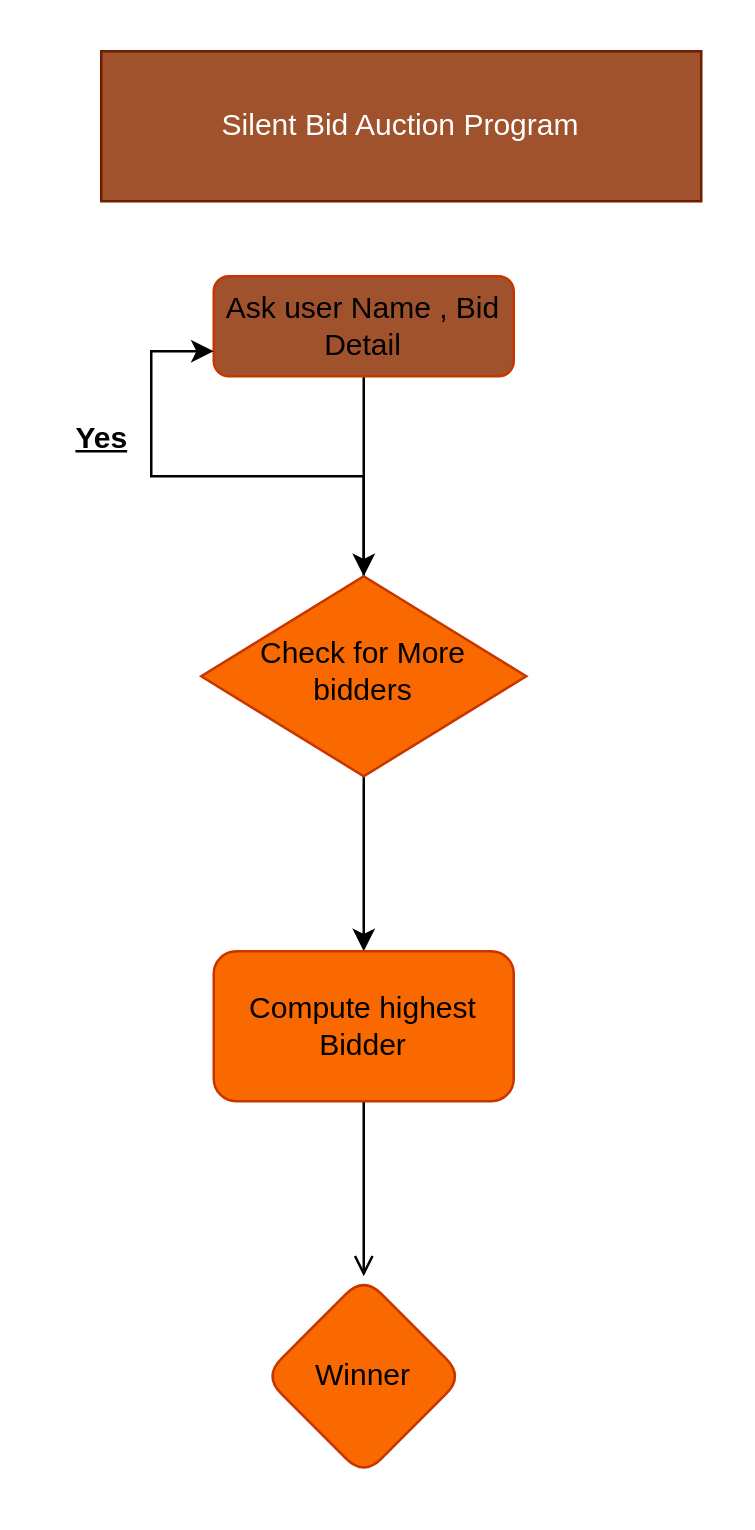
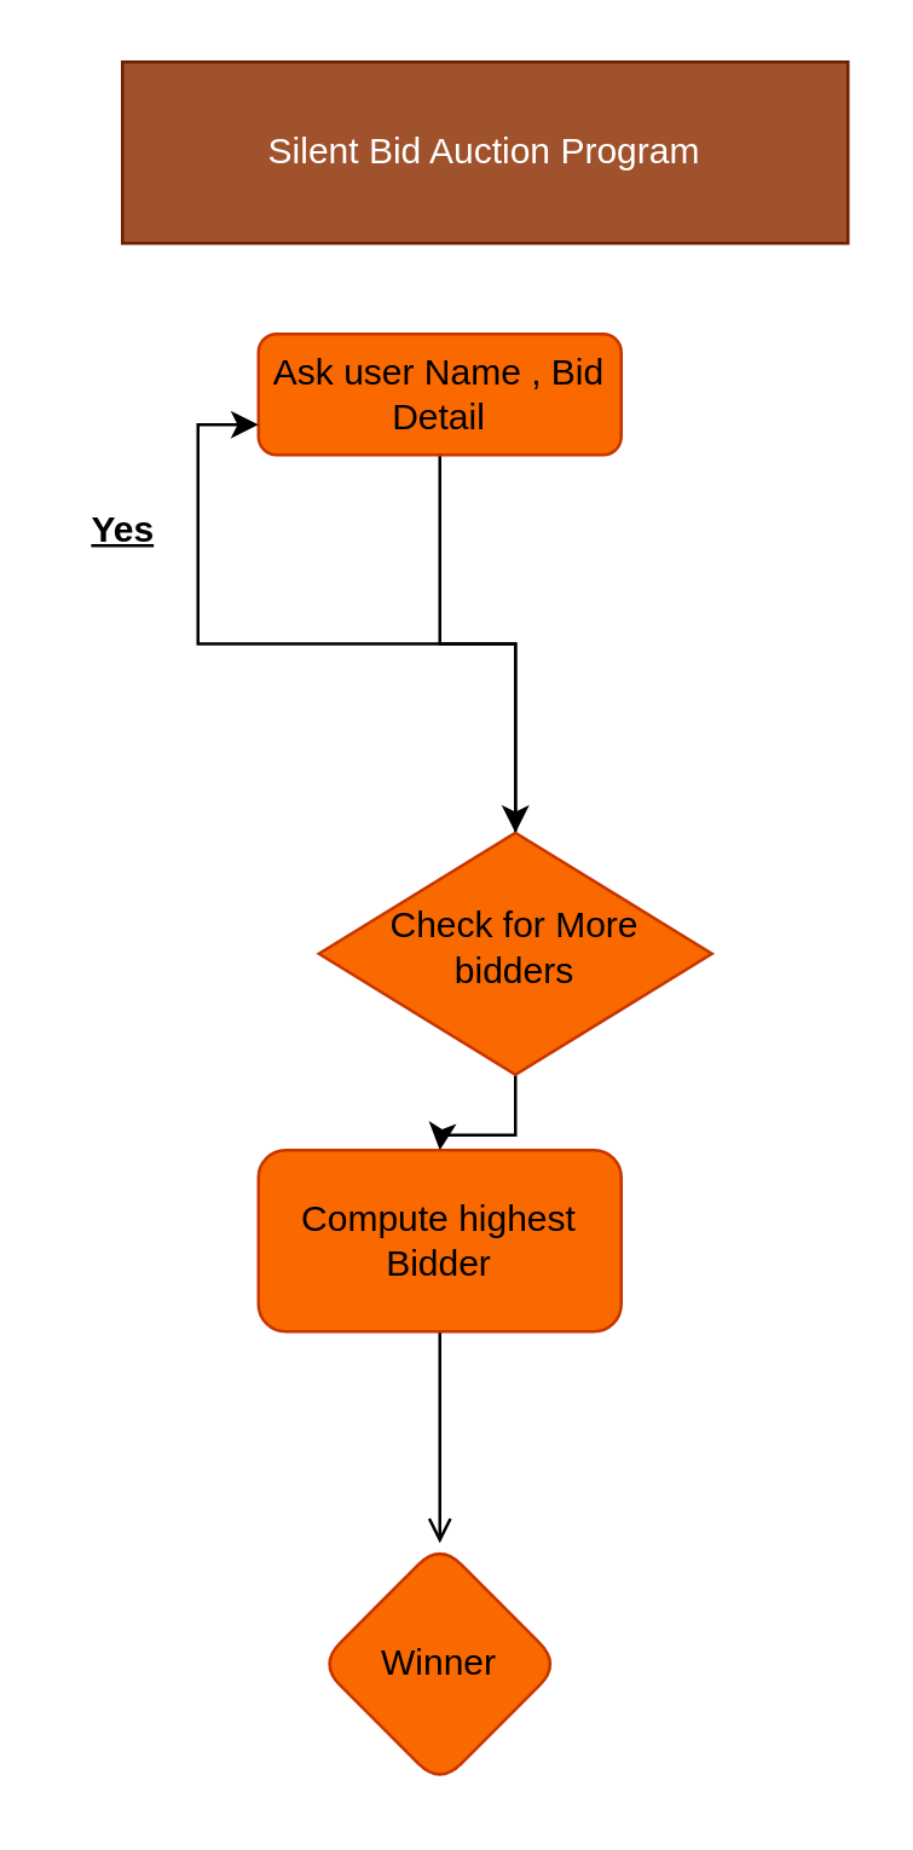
- <mxCell id="3" value="Ask user Name , Bid Detail" style="rounded=1;whiteSpace=wrap;html=1;fontSize=12;glass=0;strokeWidth=1;shadow=0;fillColor=#a0522d;strokeColor=#C73500;fontColor=#000000;" parent="1" vertex="1"><mxGeometry x="85" y="110" width="120" height="40" as="geometry" /></mxCell>
+ <mxCell id="3" value="Ask user Name , Bid Detail" style="rounded=1;whiteSpace=wrap;html=1;fontSize=12;glass=0;strokeWidth=1;shadow=0;fillColor=#fa6800;strokeColor=#C73500;fontColor=#000000;" parent="1" vertex="1"><mxGeometry x="85" y="110" width="120" height="40" as="geometry" /></mxCell>
- <mxCell id="6" value="Check for More bidders" style="rhombus;whiteSpace=wrap;html=1;shadow=0;fontFamily=Helvetica;fontSize=12;align=center;strokeWidth=1;spacing=6;spacingTop=-4;fillColor=#fa6800;strokeColor=#C73500;fontColor=#000000;" parent="1" vertex="1"><mxGeometry x="80" y="230" width="130" height="80" as="geometry" /></mxCell>
+ <mxCell id="6" value="Check for More bidders" style="rhombus;whiteSpace=wrap;html=1;shadow=0;fontFamily=Helvetica;fontSize=12;align=center;strokeWidth=1;spacing=6;spacingTop=-4;fillColor=#fa6800;strokeColor=#C73500;fontColor=#000000;" parent="1" vertex="1"><mxGeometry x="105" y="275" width="130" height="80" as="geometry" /></mxCell>
